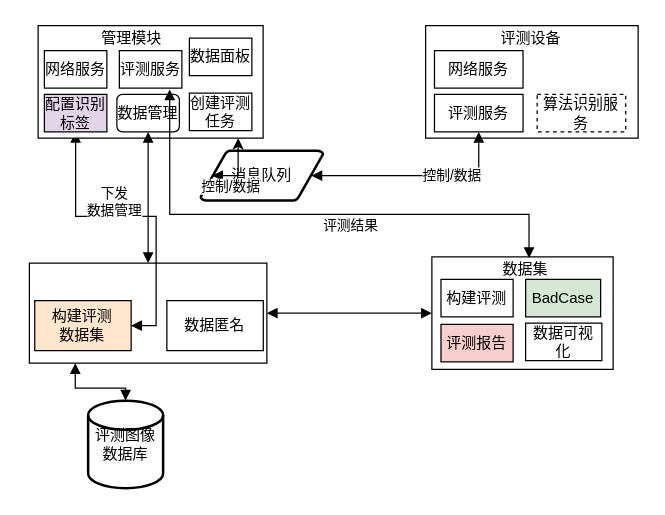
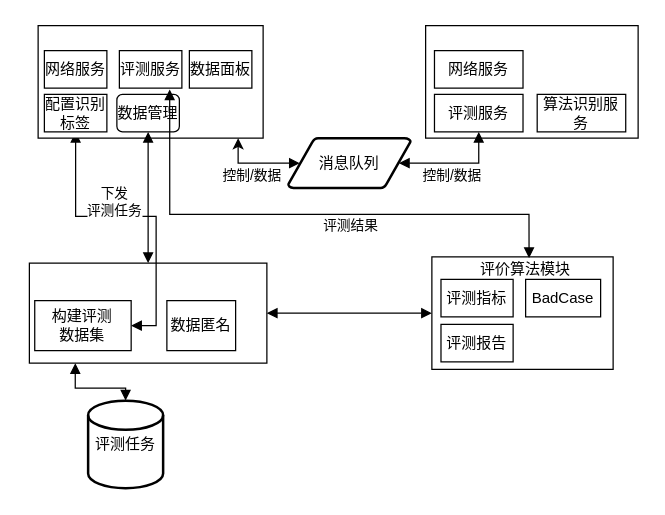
- <mxCell id="14" value="管理模块" style="text;html=1;strokeColor=none;fillColor=none;align=center;verticalAlign=middle;whiteSpace=wrap;rounded=0;" vertex="1" diagramName="text" diagramCategory="general" parent="12"><mxGeometry x="35" width="80" height="20" as="geometry" /></mxCell>
- <mxCell id="24" value="评测设备" style="text;html=1;strokeColor=none;fillColor=none;align=center;verticalAlign=middle;whiteSpace=wrap;rounded=0;" vertex="1" diagramName="text" diagramCategory="general" parent="22"><mxGeometry x="28.333" width="113.333" height="20" as="geometry" /></mxCell>
- <mxCell id="18" value="数据面板" style="rounded=0;whiteSpace=wrap;html=1;" vertex="1" parent="12"><mxGeometry x="121" y="10" width="50" height="30" as="geometry" /></mxCell>
+ <mxCell id="18" value="数据面板" style="rounded=0;whiteSpace=wrap;html=1;" vertex="1" parent="12"><mxGeometry x="121" y="20" width="50" height="30" as="geometry" /></mxCell>
- <mxCell id="16" value="创建评测任务" style="rounded=0;whiteSpace=wrap;html=1;" vertex="1" parent="12"><mxGeometry x="121" y="54" width="50" height="30" as="geometry" /></mxCell>
- <mxCell id="15" value="配置识别标签" style="rounded=0;whiteSpace=wrap;html=1;fillColor=#e1d5e7;" vertex="1" parent="12"><mxGeometry x="5" y="55" width="50" height="30" as="geometry" /></mxCell>
+ <mxCell id="15" value="配置识别标签" style="rounded=0;whiteSpace=wrap;html=1;" vertex="1" parent="12"><mxGeometry x="5" y="55" width="50" height="30" as="geometry" /></mxCell>
- <mxCell id="27" value="算法识别服务" style="rounded=0;whiteSpace=wrap;html=1;dashed=1;" vertex="1" parent="22"><mxGeometry x="89.25" y="55" width="70.833" height="30" as="geometry" /></mxCell>
+ <mxCell id="27" value="算法识别服务" style="rounded=0;whiteSpace=wrap;html=1;" vertex="1" parent="22"><mxGeometry x="89.25" y="55" width="70.833" height="30" as="geometry" /></mxCell>
- <mxCell id="3" value="消息队列" style="shape=mxgraph.flowchart.data;whiteSpace=wrap;html=1;fillColor=#ffffff;strokeColor=#000000;strokeWidth=2" vertex="1" diagramName="Data" diagramCategory="Flowchart" parent="2"><mxGeometry x="140" y="100" width="98" height="40" as="geometry" /></mxCell>
+ <mxCell id="3" value="消息队列" style="shape=mxgraph.flowchart.data;whiteSpace=wrap;html=1;fillColor=#ffffff;strokeColor=#000000;strokeWidth=2" vertex="1" diagramName="Data" diagramCategory="Flowchart" parent="2"><mxGeometry x="210" y="90" width="98" height="40" as="geometry" /></mxCell>
- <mxCell id="42" value="下发&lt;br /&gt;数据管理" style="edgeLabel;html=1;align=center;verticalAlign=middle;resizable=0;points=[];" vertex="1" connectable="0" parent="2"><mxGeometry x="70.003" y="140.003" as="geometry" /></mxCell>
+ <mxCell id="42" value="下发&lt;br /&gt;评测任务" style="edgeLabel;html=1;align=center;verticalAlign=middle;resizable=0;points=[];" vertex="1" connectable="0" parent="2"><mxGeometry x="70.003" y="140.003" as="geometry" /></mxCell>
- <mxCell id="37" value="数据集" style="text;html=1;strokeColor=none;fillColor=none;align=center;verticalAlign=middle;whiteSpace=wrap;rounded=0;" vertex="1" diagramName="text" diagramCategory="general" parent="33"><mxGeometry x="14.999" width="120" height="20" as="geometry" /></mxCell>
+ <mxCell id="37" value="评价算法模块" style="text;html=1;strokeColor=none;fillColor=none;align=center;verticalAlign=middle;whiteSpace=wrap;rounded=0;" vertex="1" diagramName="text" diagramCategory="general" parent="33"><mxGeometry x="14.999" width="120" height="20" as="geometry" /></mxCell>
- <mxCell id="35" value="构建评测" style="rounded=0;whiteSpace=wrap;html=1;" vertex="1" parent="33"><mxGeometry x="7.29" y="18" width="57.71" height="30" as="geometry" /></mxCell>
+ <mxCell id="35" value="评测指标" style="rounded=0;whiteSpace=wrap;html=1;" vertex="1" parent="33"><mxGeometry x="7.29" y="18" width="57.71" height="30" as="geometry" /></mxCell>
- <mxCell id="36" value="BadCase" style="rounded=0;whiteSpace=wrap;html=1;fillColor=#d5e8d4;" vertex="1" parent="33"><mxGeometry x="75" y="18" width="60" height="30" as="geometry" /></mxCell>
+ <mxCell id="36" value="BadCase" style="rounded=0;whiteSpace=wrap;html=1;" vertex="1" parent="33"><mxGeometry x="75" y="18" width="60" height="30" as="geometry" /></mxCell>
- <mxCell id="10" value="构建评测&lt;br /&gt;数据集" style="rounded=0;whiteSpace=wrap;html=1;fillColor=#ffe6cc;" vertex="1" parent="7"><mxGeometry x="4.29" y="40" width="77.14" height="40" as="geometry" /></mxCell>
+ <mxCell id="10" value="构建评测&lt;br /&gt;数据集" style="rounded=0;whiteSpace=wrap;html=1;" vertex="1" parent="7"><mxGeometry x="4.29" y="40" width="77.14" height="40" as="geometry" /></mxCell>
- <mxCell id="11" value="数据匿名" style="rounded=0;whiteSpace=wrap;html=1;" vertex="1" parent="7"><mxGeometry x="110" y="40" width="77.14" height="40" as="geometry" /></mxCell>
+ <mxCell id="11" value="数据匿名" style="rounded=0;whiteSpace=wrap;html=1;" vertex="1" parent="7"><mxGeometry x="110" y="40" width="55" height="40" as="geometry" /></mxCell>
- <mxCell id="39" value="数据可视化" style="rounded=0;whiteSpace=wrap;html=1;" vertex="1" parent="33"><mxGeometry x="75" y="53" width="61" height="30" as="geometry" /></mxCell>
- <mxCell id="38" value="评测报告" style="rounded=0;whiteSpace=wrap;html=1;fillColor=#f8cecc;" vertex="1" parent="33"><mxGeometry x="7.29" y="54" width="57.71" height="30" as="geometry" /></mxCell>
+ <mxCell id="38" value="评测报告" style="rounded=0;whiteSpace=wrap;html=1;" vertex="1" parent="33"><mxGeometry x="7.29" y="54" width="57.71" height="30" as="geometry" /></mxCell>
- <mxCell id="5" value="评测图像数据库" style="shape=mxgraph.flowchart.database;whiteSpace=wrap;html=1;fillColor=#ffffff;strokeColor=#000000;strokeWidth=2" vertex="1" diagramName="Database" diagramCategory="Flowchart" parent="2"><mxGeometry x="50" y="300" width="60" height="70" as="geometry" /></mxCell>
+ <mxCell id="5" value="评测任务" style="shape=mxgraph.flowchart.database;whiteSpace=wrap;html=1;fillColor=#ffffff;strokeColor=#000000;strokeWidth=2" vertex="1" diagramName="Database" diagramCategory="Flowchart" parent="2"><mxGeometry x="50" y="300" width="60" height="70" as="geometry" /></mxCell>
